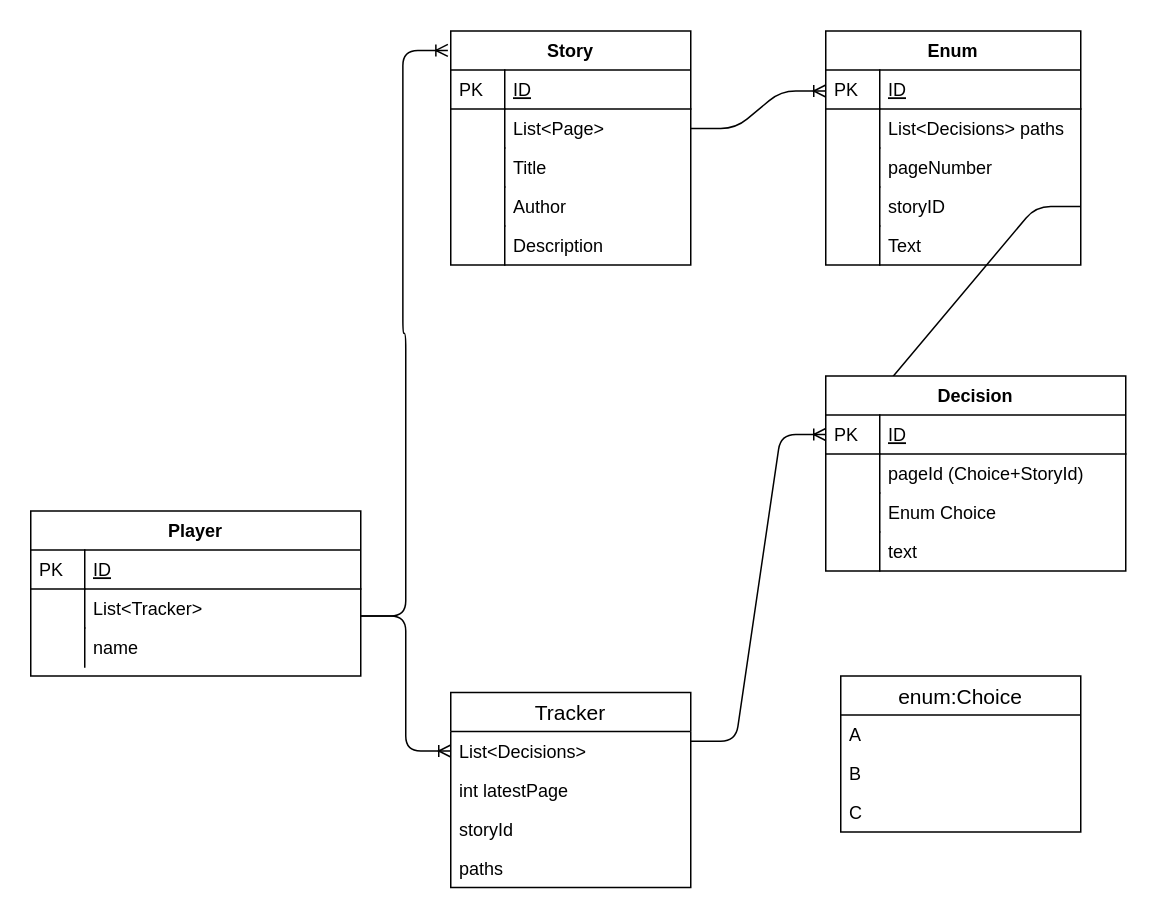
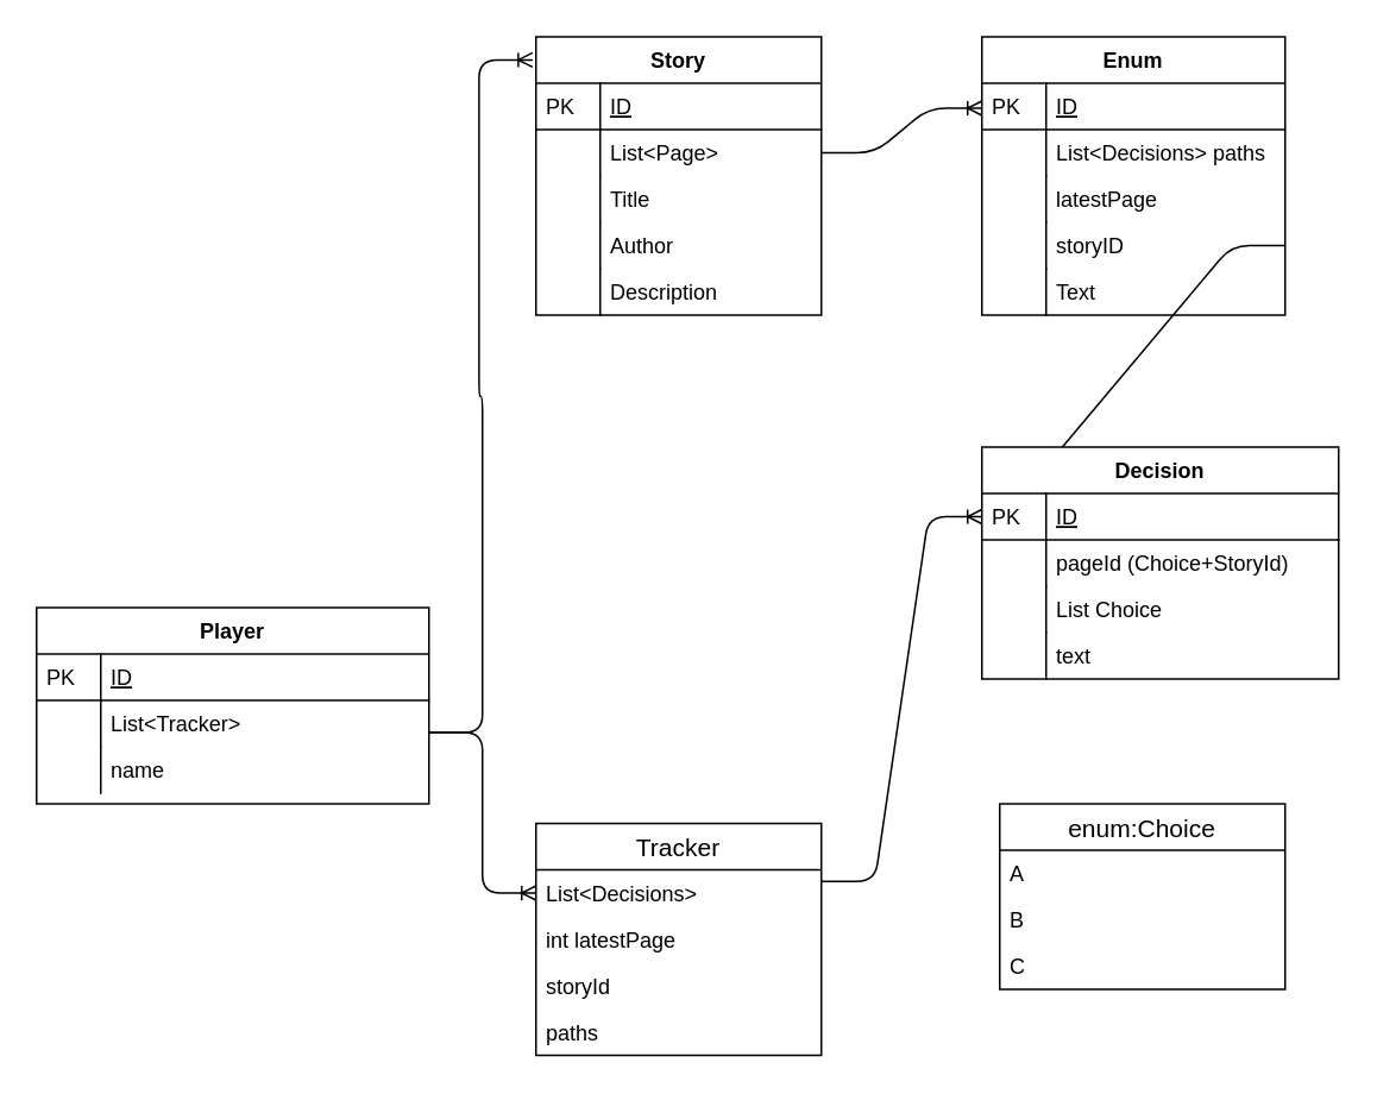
- <mxCell id="19" value="pageNumber" style="shape=partialRectangle;top=0;left=0;right=0;bottom=0;align=left;verticalAlign=top;fillColor=none;spacingLeft=40;spacingRight=4;overflow=hidden;rotatable=0;points=[[0,0.5],[1,0.5]];portConstraint=eastwest;dropTarget=0;rounded=0;shadow=0;strokeWidth=1;" parent="14" vertex="1"><mxGeometry y="78" width="170" height="26" as="geometry" /></mxCell>
+ <mxCell id="19" value="latestPage" style="shape=partialRectangle;top=0;left=0;right=0;bottom=0;align=left;verticalAlign=top;fillColor=none;spacingLeft=40;spacingRight=4;overflow=hidden;rotatable=0;points=[[0,0.5],[1,0.5]];portConstraint=eastwest;dropTarget=0;rounded=0;shadow=0;strokeWidth=1;" parent="14" vertex="1"><mxGeometry y="78" width="170" height="26" as="geometry" /></mxCell>
- <mxCell id="35" value="Enum Choice" style="shape=partialRectangle;top=0;left=0;right=0;bottom=0;align=left;verticalAlign=top;fillColor=none;spacingLeft=40;spacingRight=4;overflow=hidden;rotatable=0;points=[[0,0.5],[1,0.5]];portConstraint=eastwest;dropTarget=0;rounded=0;shadow=0;strokeWidth=1;" parent="30" vertex="1"><mxGeometry y="78" width="200" height="26" as="geometry" /></mxCell>
+ <mxCell id="35" value="List Choice" style="shape=partialRectangle;top=0;left=0;right=0;bottom=0;align=left;verticalAlign=top;fillColor=none;spacingLeft=40;spacingRight=4;overflow=hidden;rotatable=0;points=[[0,0.5],[1,0.5]];portConstraint=eastwest;dropTarget=0;rounded=0;shadow=0;strokeWidth=1;" parent="30" vertex="1"><mxGeometry y="78" width="200" height="26" as="geometry" /></mxCell>
